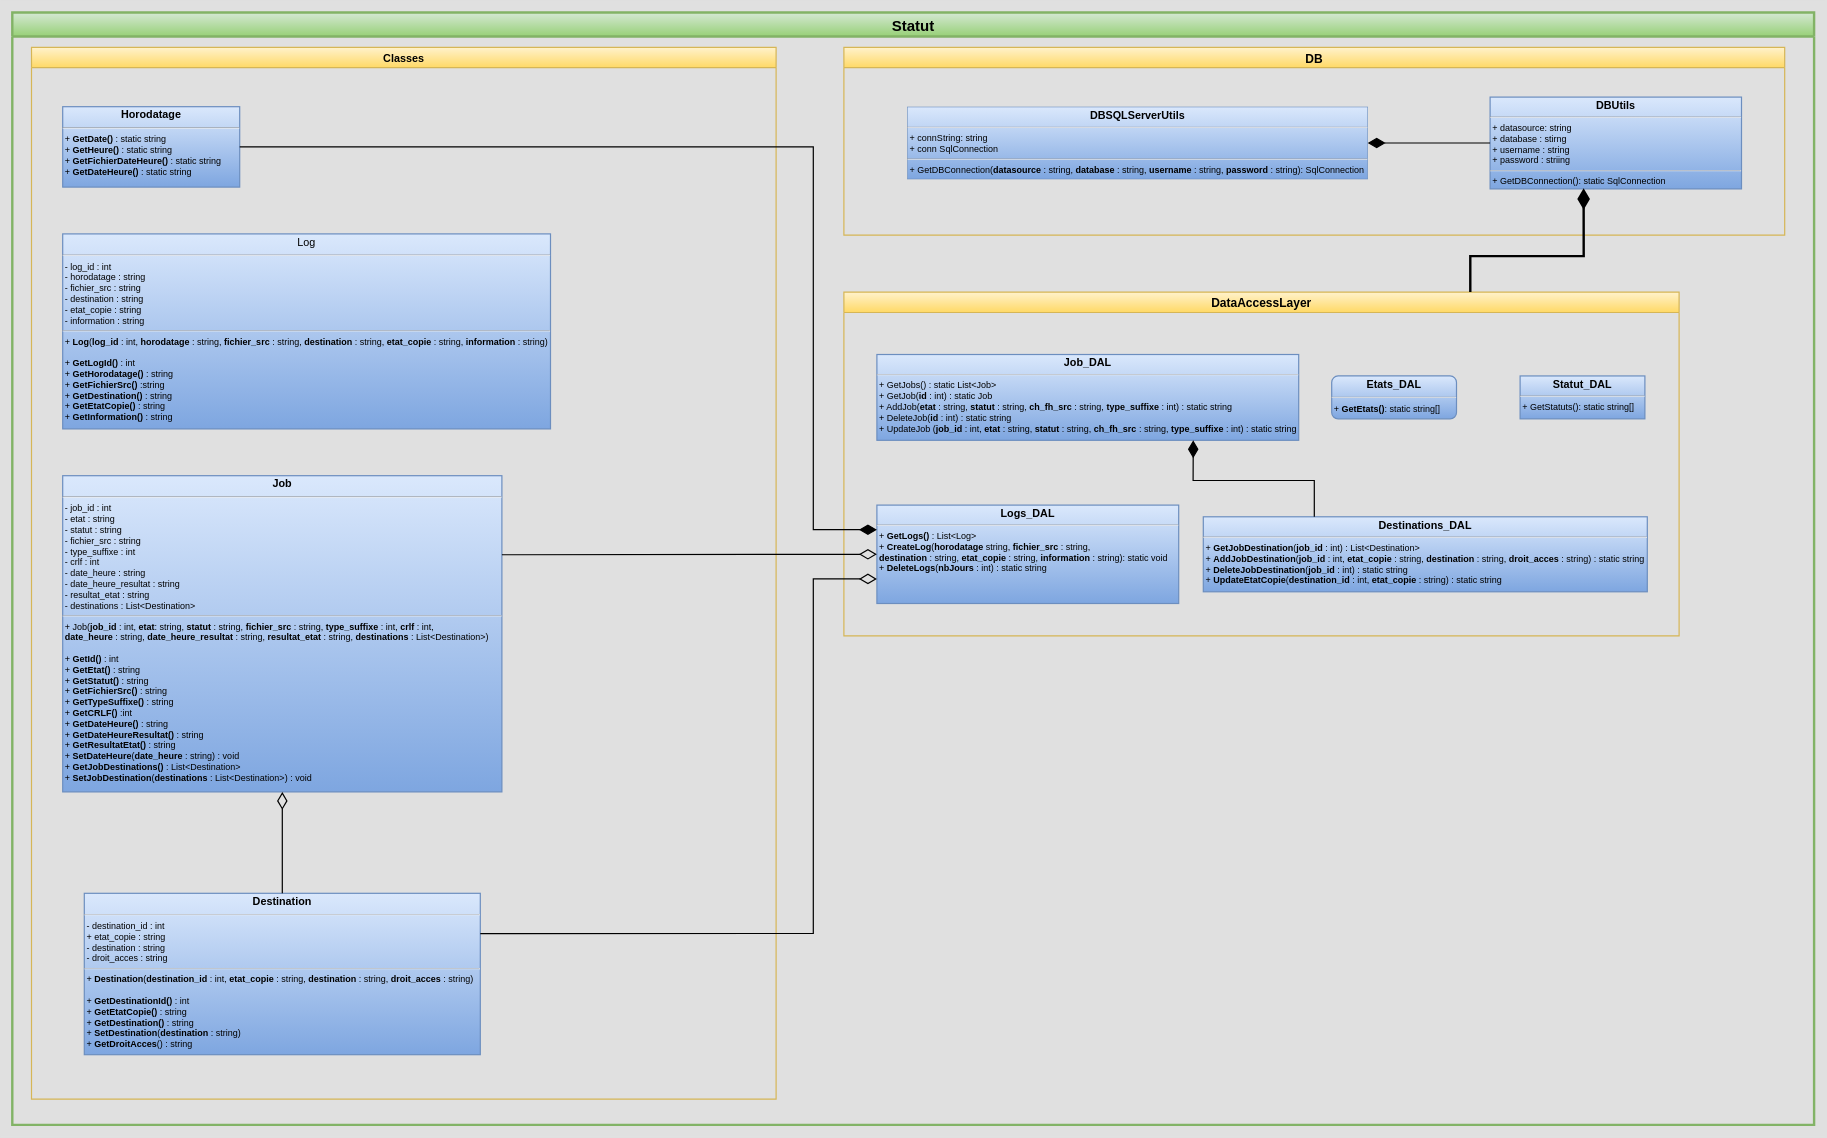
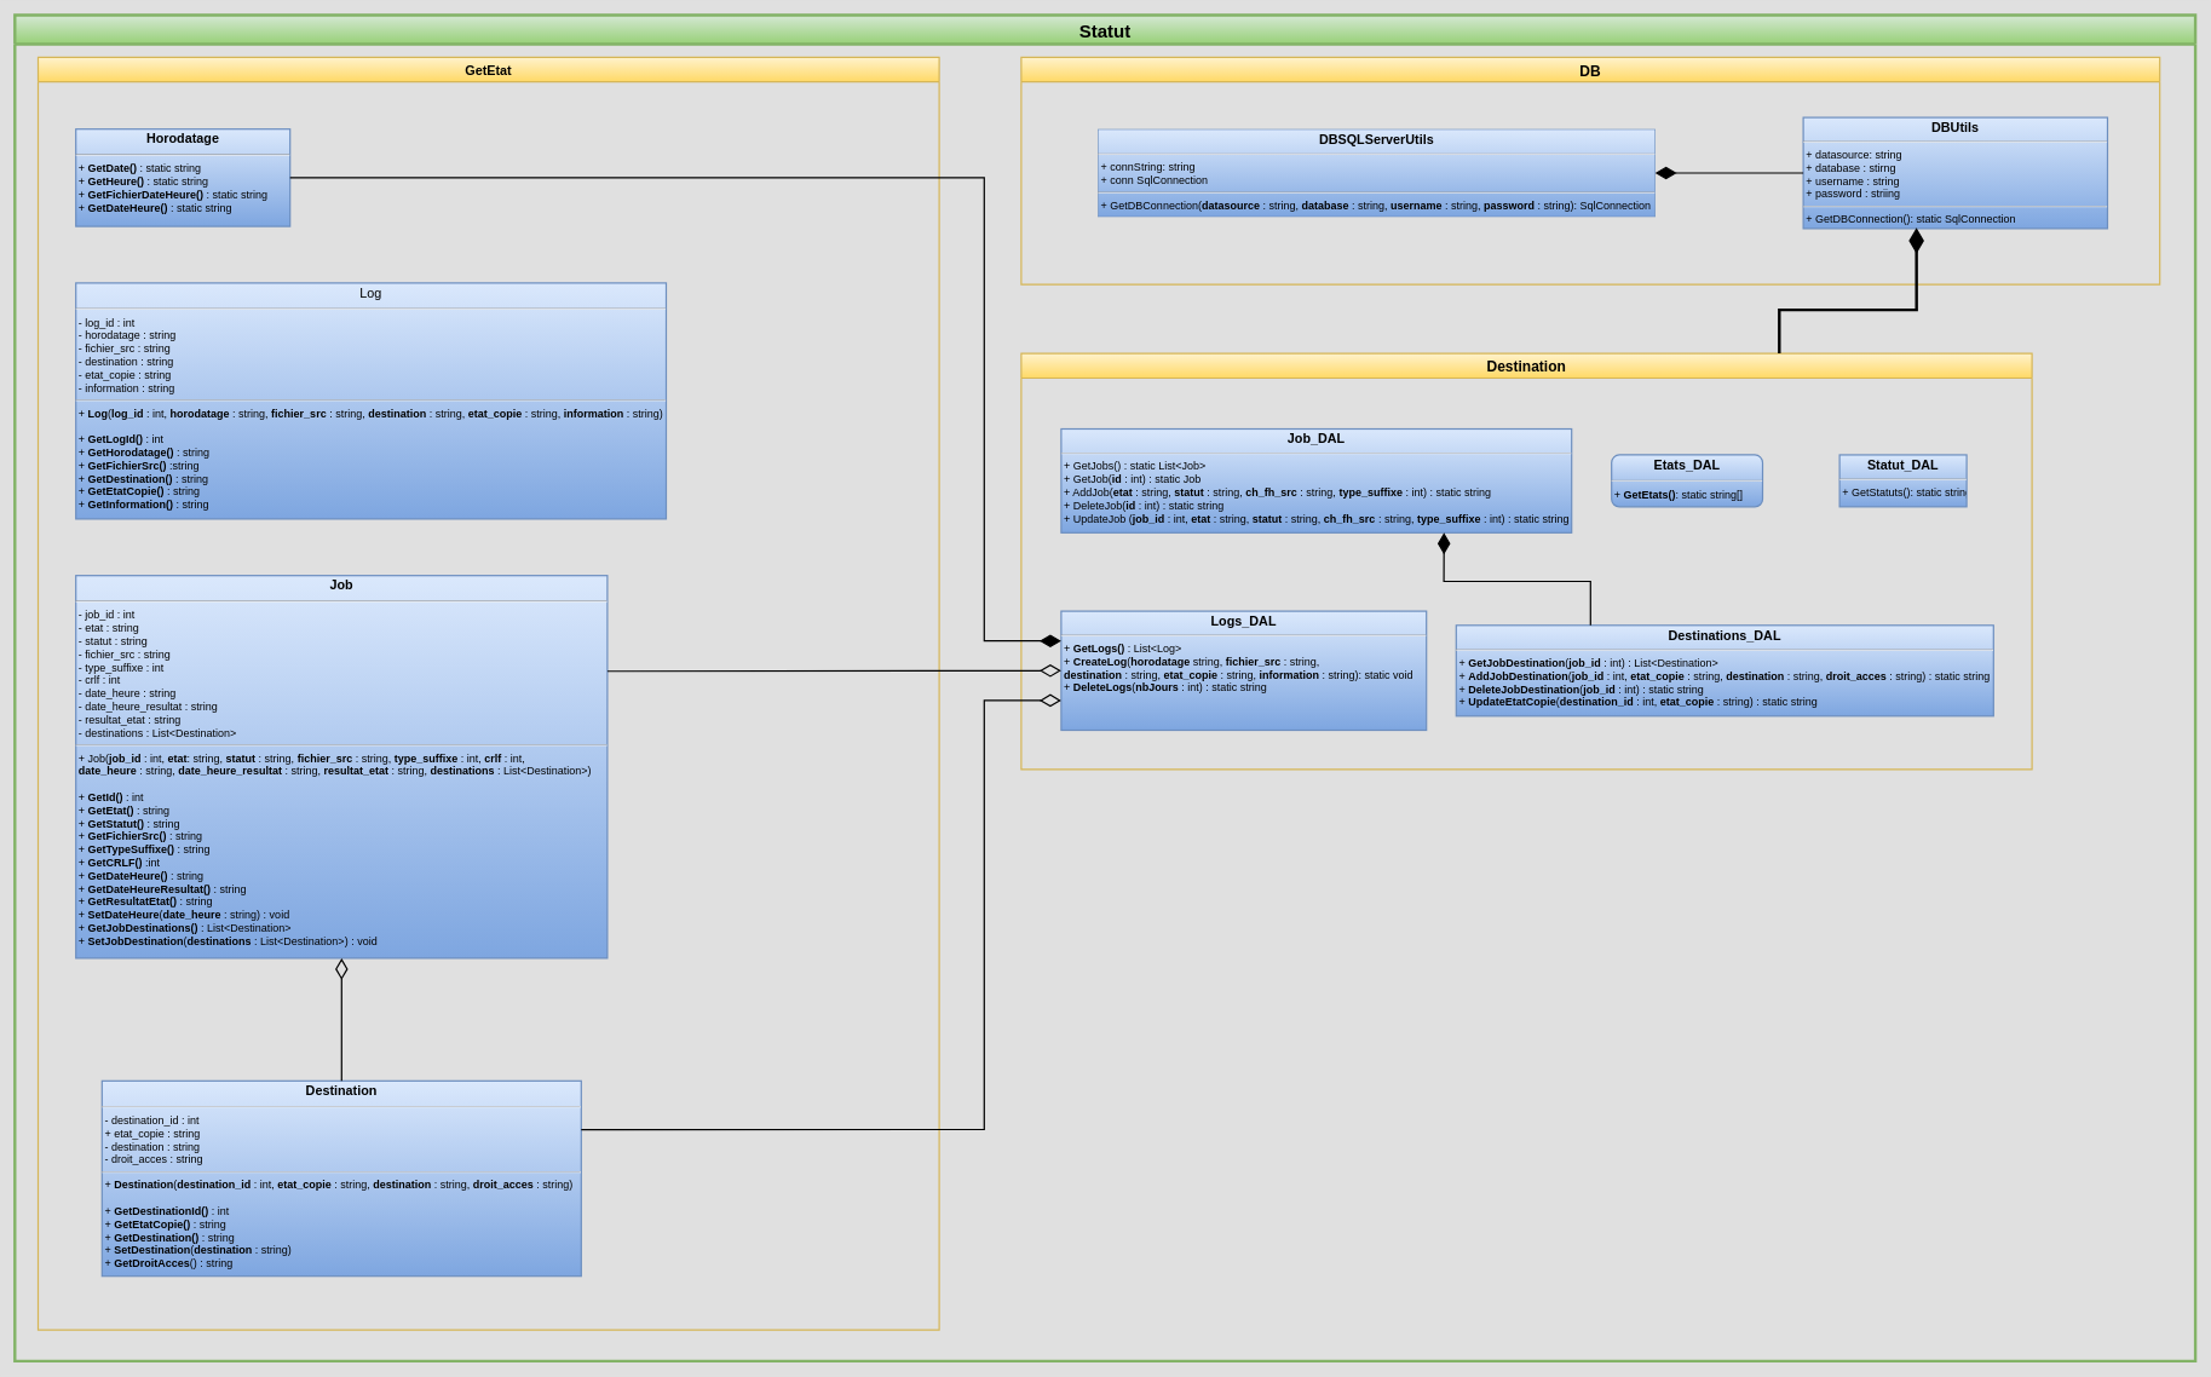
- <mxCell id="15" value="Classes" style="swimlane;fontSize=18;strokeWidth=2;startSize=34;fillColor=#fff2cc;gradientColor=#ffd966;strokeColor=#d6b656;" parent="2" vertex="1"><mxGeometry x="32" y="58" width="1241" height="1753" as="geometry" /></mxCell>
+ <mxCell id="15" value="GetEtat" style="swimlane;fontSize=18;strokeWidth=2;startSize=34;fillColor=#fff2cc;gradientColor=#ffd966;strokeColor=#d6b656;" parent="2" vertex="1"><mxGeometry x="32" y="58" width="1241" height="1753" as="geometry" /></mxCell>
- <mxCell id="8" value="DataAccessLayer" style="swimlane;startSize=34;fontSize=20;fillColor=#fff2cc;gradientColor=#ffd966;strokeColor=#d6b656;strokeWidth=2;" parent="2" vertex="1"><mxGeometry x="1386" y="466" width="1392" height="573" as="geometry" /></mxCell>
+ <mxCell id="8" value="Destination" style="swimlane;startSize=34;fontSize=20;fillColor=#fff2cc;gradientColor=#ffd966;strokeColor=#d6b656;strokeWidth=2;" parent="2" vertex="1"><mxGeometry x="1386" y="466" width="1392" height="573" as="geometry" /></mxCell>
- <mxCell id="9" value="&lt;p style=&quot;margin: 4px 0px 0px ; text-align: center&quot;&gt;&lt;b&gt;&lt;font style=&quot;font-size: 18px&quot;&gt;Statut_DAL&lt;/font&gt;&lt;/b&gt;&lt;/p&gt;&lt;hr style=&quot;font-size: 15px&quot;&gt;&lt;p style=&quot;margin: 0px 0px 0px 4px ; font-size: 15px&quot;&gt;+ GetStatuts(): static string[]&lt;/p&gt;" style="verticalAlign=top;align=left;overflow=fill;fontSize=15;fontFamily=Helvetica;html=1;fillColor=#dae8fc;gradientColor=#7ea6e0;strokeColor=#6c8ebf;strokeWidth=2;" parent="8" vertex="1"><mxGeometry x="1127" y="139.75" width="208" height="71.5" as="geometry" /></mxCell>
+ <mxCell id="9" value="&lt;p style=&quot;margin: 4px 0px 0px ; text-align: center&quot;&gt;&lt;b&gt;&lt;font style=&quot;font-size: 18px&quot;&gt;Statut_DAL&lt;/font&gt;&lt;/b&gt;&lt;/p&gt;&lt;hr style=&quot;font-size: 15px&quot;&gt;&lt;p style=&quot;margin: 0px 0px 0px 4px ; font-size: 15px&quot;&gt;+ GetStatuts(): static string[]&lt;/p&gt;" style="verticalAlign=top;align=left;overflow=fill;fontSize=15;fontFamily=Helvetica;html=1;fillColor=#dae8fc;gradientColor=#7ea6e0;strokeColor=#6c8ebf;strokeWidth=2;" parent="8" vertex="1"><mxGeometry x="1127" y="139.75" width="175" height="71.5" as="geometry" /></mxCell>
